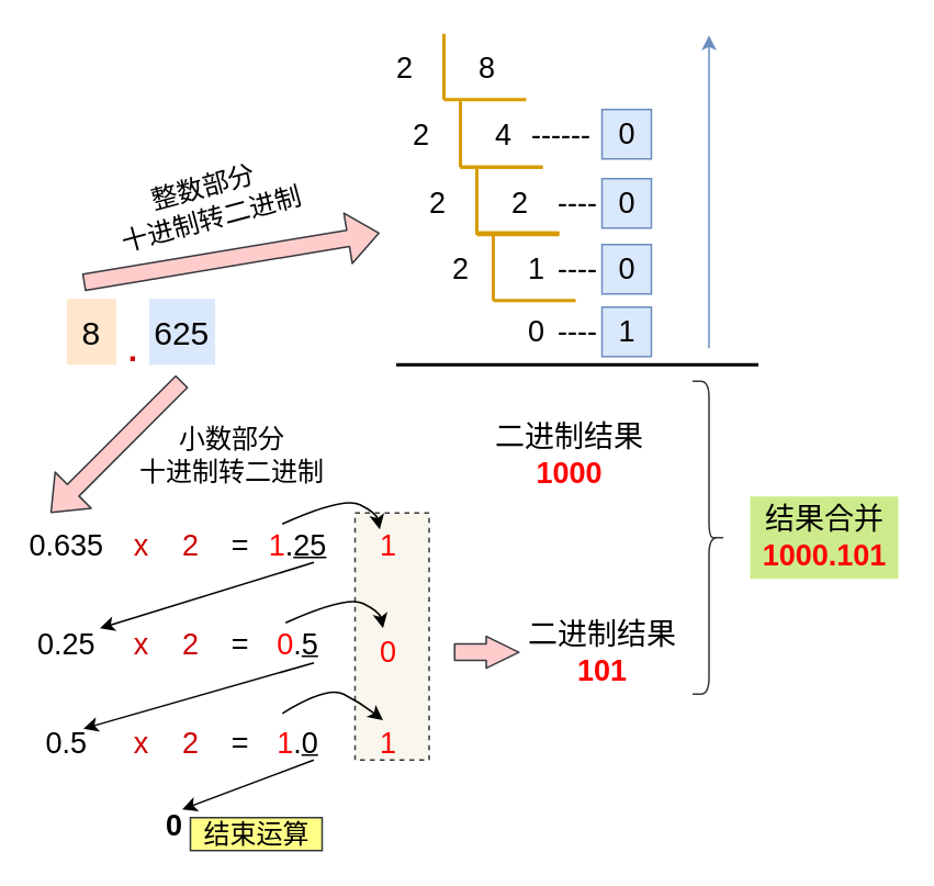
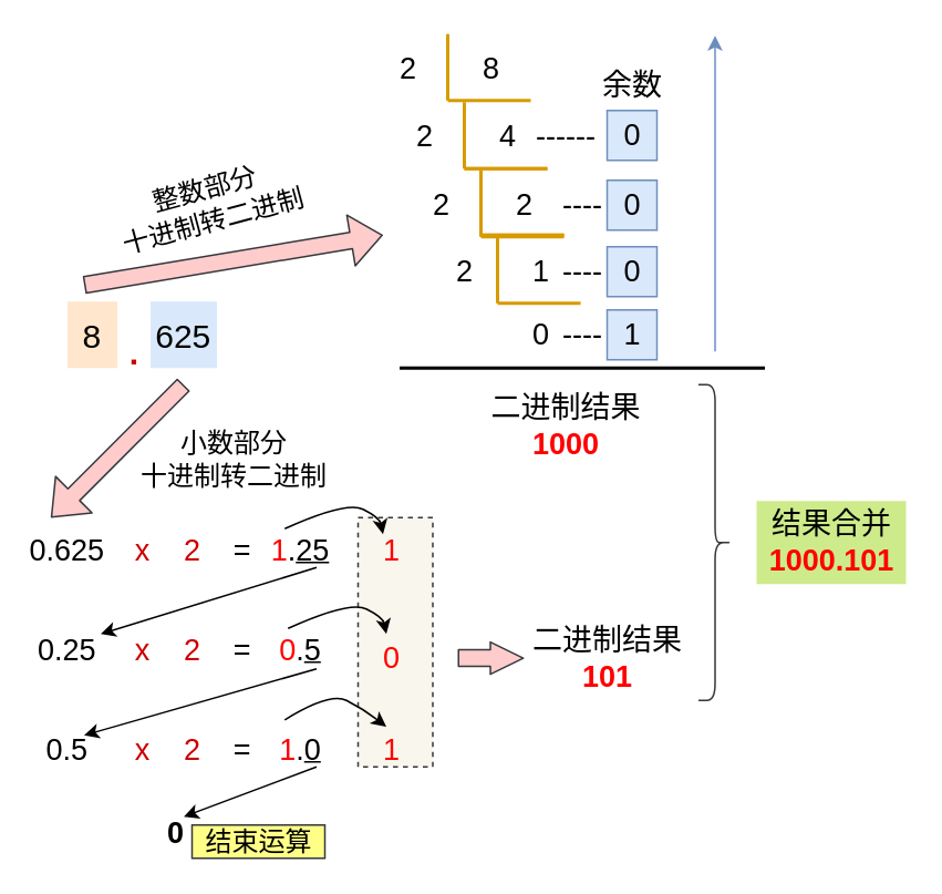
+ <mxCell id="28" value="余数" style="text;html=1;align=center;verticalAlign=middle;resizable=0;points=[];autosize=1;fontSize=18;" parent="1" vertex="1"><mxGeometry x="355" y="36" width="50" height="30" as="geometry" /></mxCell>
- <mxCell id="34" value="二进制结果&lt;br style=&quot;font-size: 18px&quot;&gt;&lt;font color=&quot;#ff0000&quot; style=&quot;font-size: 18px&quot;&gt;&lt;b style=&quot;font-size: 18px&quot;&gt;1000&lt;/b&gt;&lt;/font&gt;" style="text;html=1;align=center;verticalAlign=middle;resizable=0;points=[];autosize=1;fontSize=18;" parent="1" vertex="1"><mxGeometry x="290" y="251" width="110" height="50" as="geometry" /></mxCell>
+ <mxCell id="34" value="二进制结果&lt;br style=&quot;font-size: 18px&quot;&gt;&lt;font color=&quot;#ff0000&quot; style=&quot;font-size: 18px&quot;&gt;&lt;b style=&quot;font-size: 18px&quot;&gt;1000&lt;/b&gt;&lt;/font&gt;" style="text;html=1;align=center;verticalAlign=middle;resizable=0;points=[];autosize=1;fontSize=18;" parent="1" vertex="1"><mxGeometry x="285" y="231" width="110" height="50" as="geometry" /></mxCell>
- <mxCell id="39" value="0.635" style="rounded=0;whiteSpace=wrap;html=1;fontSize=18;fillColor=none;strokeColor=none;" parent="1" vertex="1"><mxGeometry x="20" y="311" width="40" height="40" as="geometry" /></mxCell>
+ <mxCell id="39" value="0.625" style="rounded=0;whiteSpace=wrap;html=1;fontSize=18;fillColor=none;strokeColor=none;" parent="1" vertex="1"><mxGeometry x="20" y="311" width="40" height="40" as="geometry" /></mxCell>
